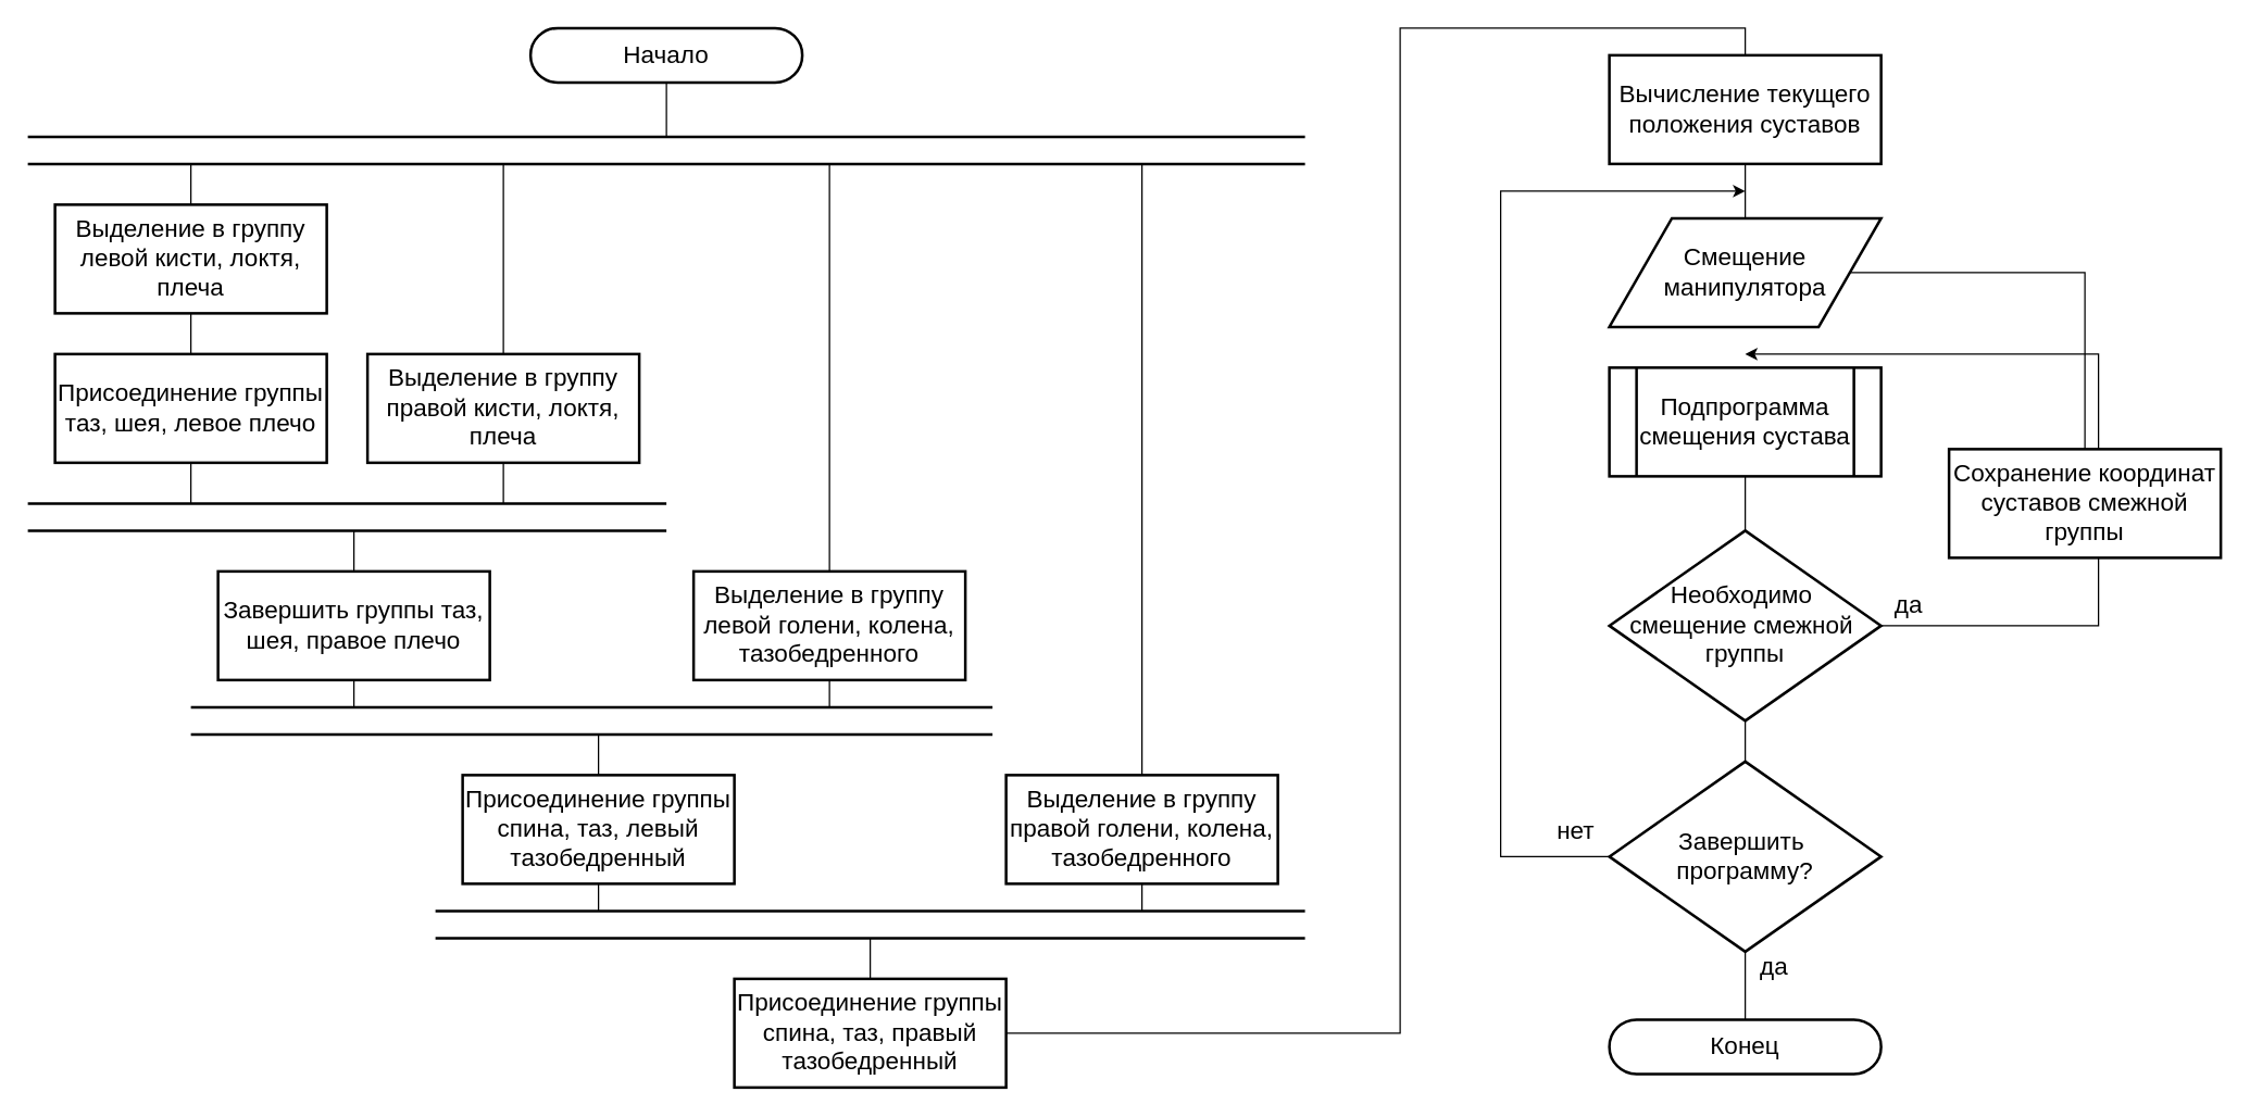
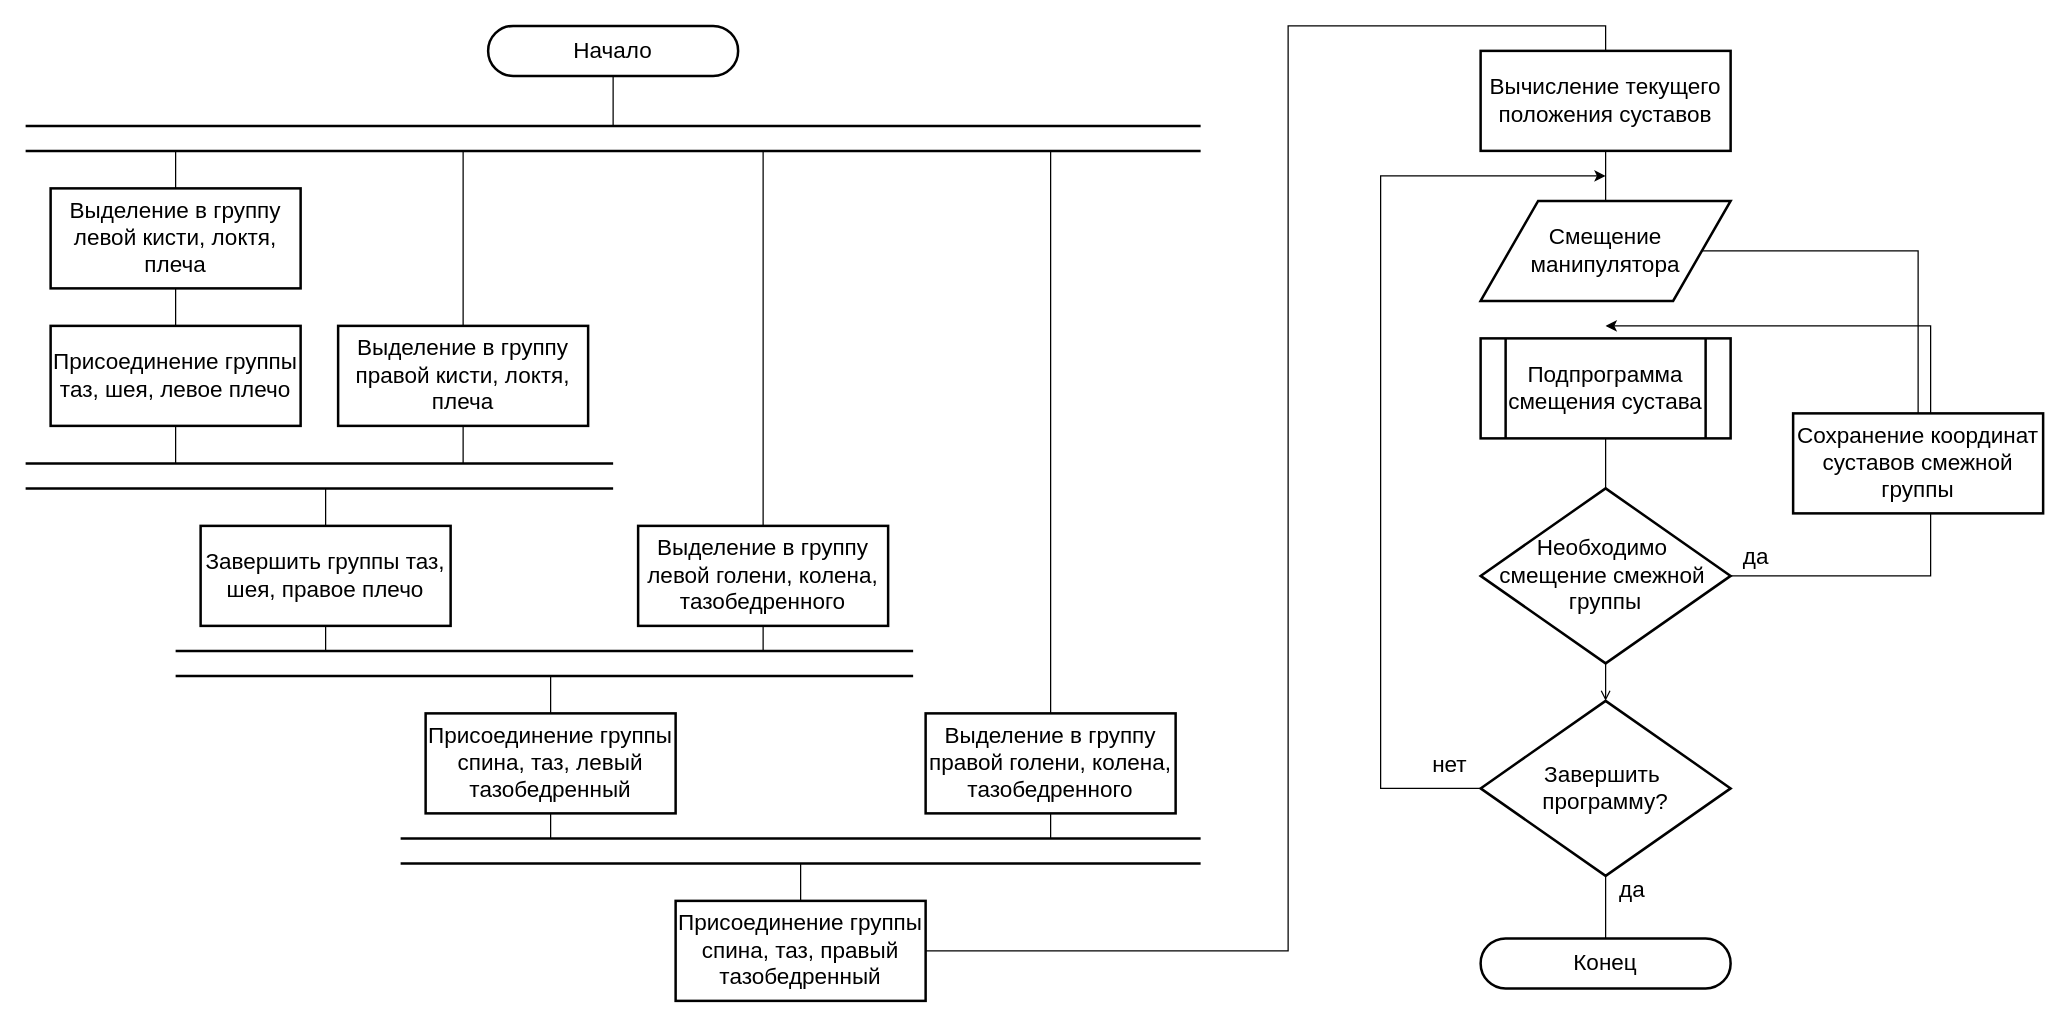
- <mxCell id="17" value="" style="edgeStyle=orthogonalEdgeStyle;rounded=0;orthogonalLoop=1;jettySize=auto;html=1;endArrow=none;startFill=0;" parent="1" source="18" target="12" edge="1"><mxGeometry relative="1" as="geometry" /></mxCell>
+ <mxCell id="17" value="" style="edgeStyle=orthogonalEdgeStyle;rounded=0;orthogonalLoop=1;jettySize=auto;html=1;endArrow=open;startFill=0;" parent="1" source="18" target="12" edge="1"><mxGeometry relative="1" as="geometry" /></mxCell>
